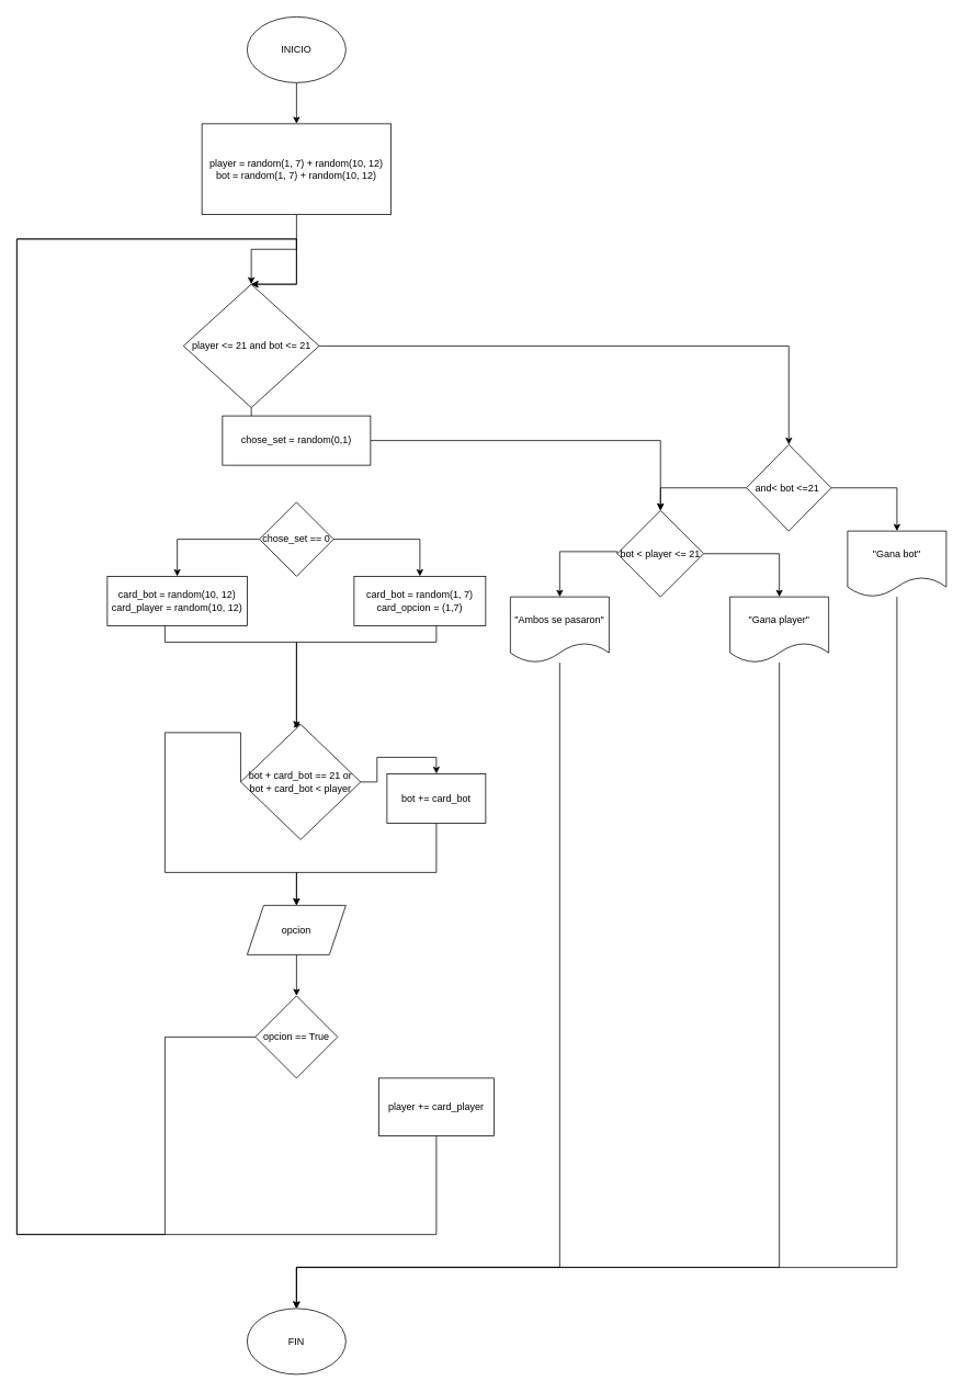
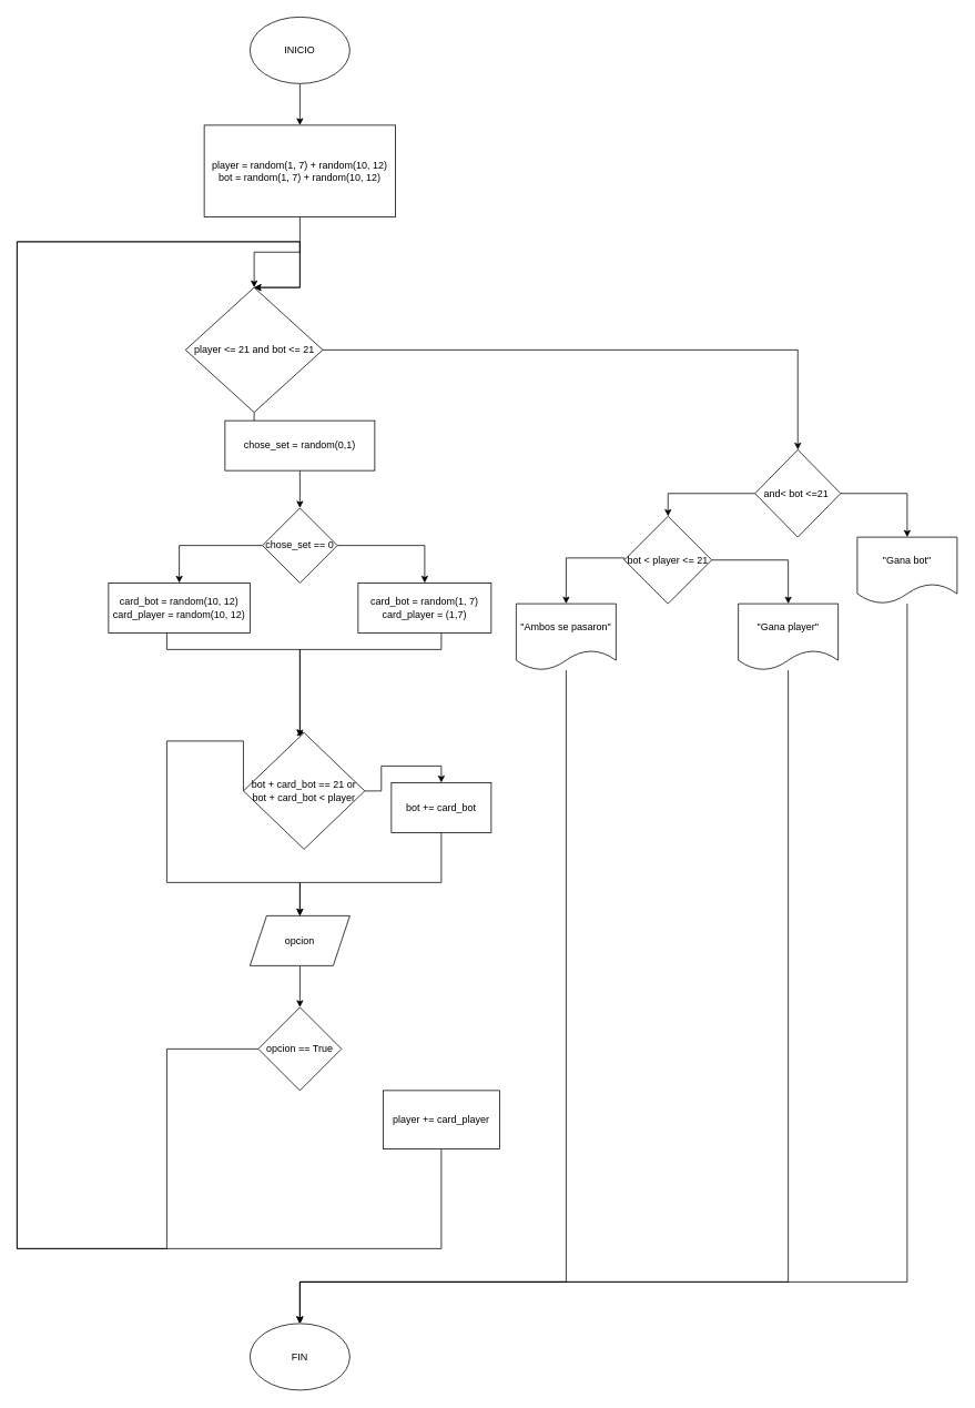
- <mxCell id="9" style="edgeStyle=orthogonalEdgeStyle;rounded=0;orthogonalLoop=1;jettySize=auto;html=1;" parent="1" source="10" target="37" edge="1"><mxGeometry relative="1" as="geometry"><mxPoint x="360" y="620" as="targetPoint" /></mxGeometry></mxCell>
+ <mxCell id="9" style="edgeStyle=orthogonalEdgeStyle;rounded=0;orthogonalLoop=1;jettySize=auto;html=1;" parent="1" source="10" target="13" edge="1"><mxGeometry relative="1" as="geometry"><mxPoint x="360" y="620" as="targetPoint" /></mxGeometry></mxCell>
- <mxCell id="15" value="card_bot = random(1, 7)&lt;br&gt;card_opcion = (1,7)" style="whiteSpace=wrap;html=1;" vertex="1" parent="1"><mxGeometry x="430" y="700" width="160" height="60" as="geometry" /></mxCell>
+ <mxCell id="15" value="card_bot = random(1, 7)&lt;br&gt;card_player = (1,7)" style="whiteSpace=wrap;html=1;" vertex="1" parent="1"><mxGeometry x="430" y="700" width="160" height="60" as="geometry" /></mxCell>
